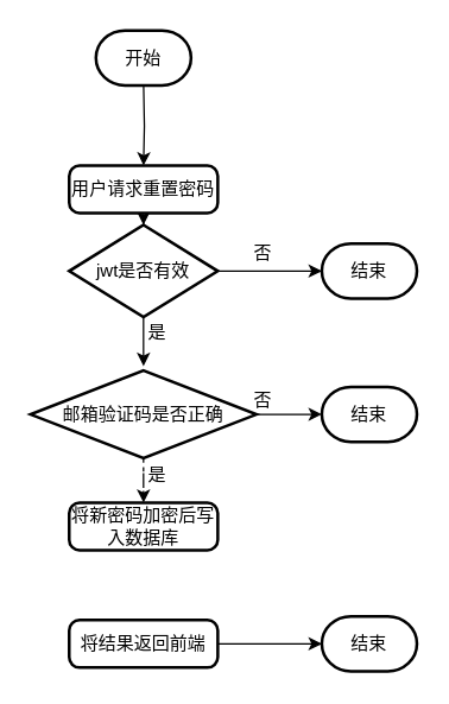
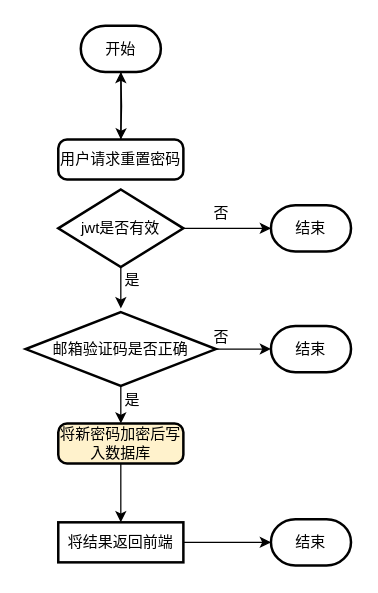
- <mxCell id="3" style="edgeStyle=orthogonalEdgeStyle;rounded=0;orthogonalLoop=1;jettySize=auto;html=1;entryX=0.5;entryY=0;entryDx=0;entryDy=0;entryPerimeter=0;" edge="1" parent="1" source="4" target="7"><mxGeometry relative="1" as="geometry" /></mxCell>
+ <mxCell id="3" style="edgeStyle=orthogonalEdgeStyle;rounded=0;orthogonalLoop=1;jettySize=auto;html=1;" edge="1" parent="1" source="4" target="22"><mxGeometry relative="1" as="geometry" /></mxCell>
- <mxCell id="15" style="edgeStyle=orthogonalEdgeStyle;rounded=0;orthogonalLoop=1;jettySize=auto;html=1;entryX=0.5;entryY=0;entryDx=0;entryDy=0;dashed=1;" edge="1" parent="1" source="16" target="20"><mxGeometry relative="1" as="geometry" /></mxCell>
+ <mxCell id="15" style="edgeStyle=orthogonalEdgeStyle;rounded=0;orthogonalLoop=1;jettySize=auto;html=1;entryX=0.5;entryY=0;entryDx=0;entryDy=0;" edge="1" parent="1" source="16" target="20"><mxGeometry relative="1" as="geometry" /></mxCell>
- <mxCell id="20" value="将新密码加密后写入数据库" style="rounded=1;whiteSpace=wrap;html=1;absoluteArcSize=1;arcSize=14;strokeWidth=2;" vertex="1" parent="1"><mxGeometry x="46" y="338" width="100" height="32" as="geometry" /></mxCell>
+ <mxCell id="20" value="将新密码加密后写入数据库" style="rounded=1;whiteSpace=wrap;html=1;absoluteArcSize=1;arcSize=14;strokeWidth=2;fillColor=#fff2cc;" vertex="1" parent="1"><mxGeometry x="46" y="338" width="100" height="32" as="geometry" /></mxCell>
+ <mxCell id="19" style="edgeStyle=orthogonalEdgeStyle;rounded=0;orthogonalLoop=1;jettySize=auto;html=1;entryX=0.5;entryY=0;entryDx=0;entryDy=0;" edge="1" parent="1" source="20" target="11"><mxGeometry relative="1" as="geometry" /></mxCell>
- <mxCell id="11" value="将结果返回前端" style="rounded=1;whiteSpace=wrap;html=1;absoluteArcSize=1;arcSize=14;strokeWidth=2;" vertex="1" parent="1"><mxGeometry x="46" y="417" width="100" height="32" as="geometry" /></mxCell>
+ <mxCell id="11" value="将结果返回前端" style="whiteSpace=wrap;html=1;absoluteArcSize=1;arcSize=14;strokeWidth=2;rounded=0;" vertex="1" parent="1"><mxGeometry x="46" y="417" width="100" height="32" as="geometry" /></mxCell>
